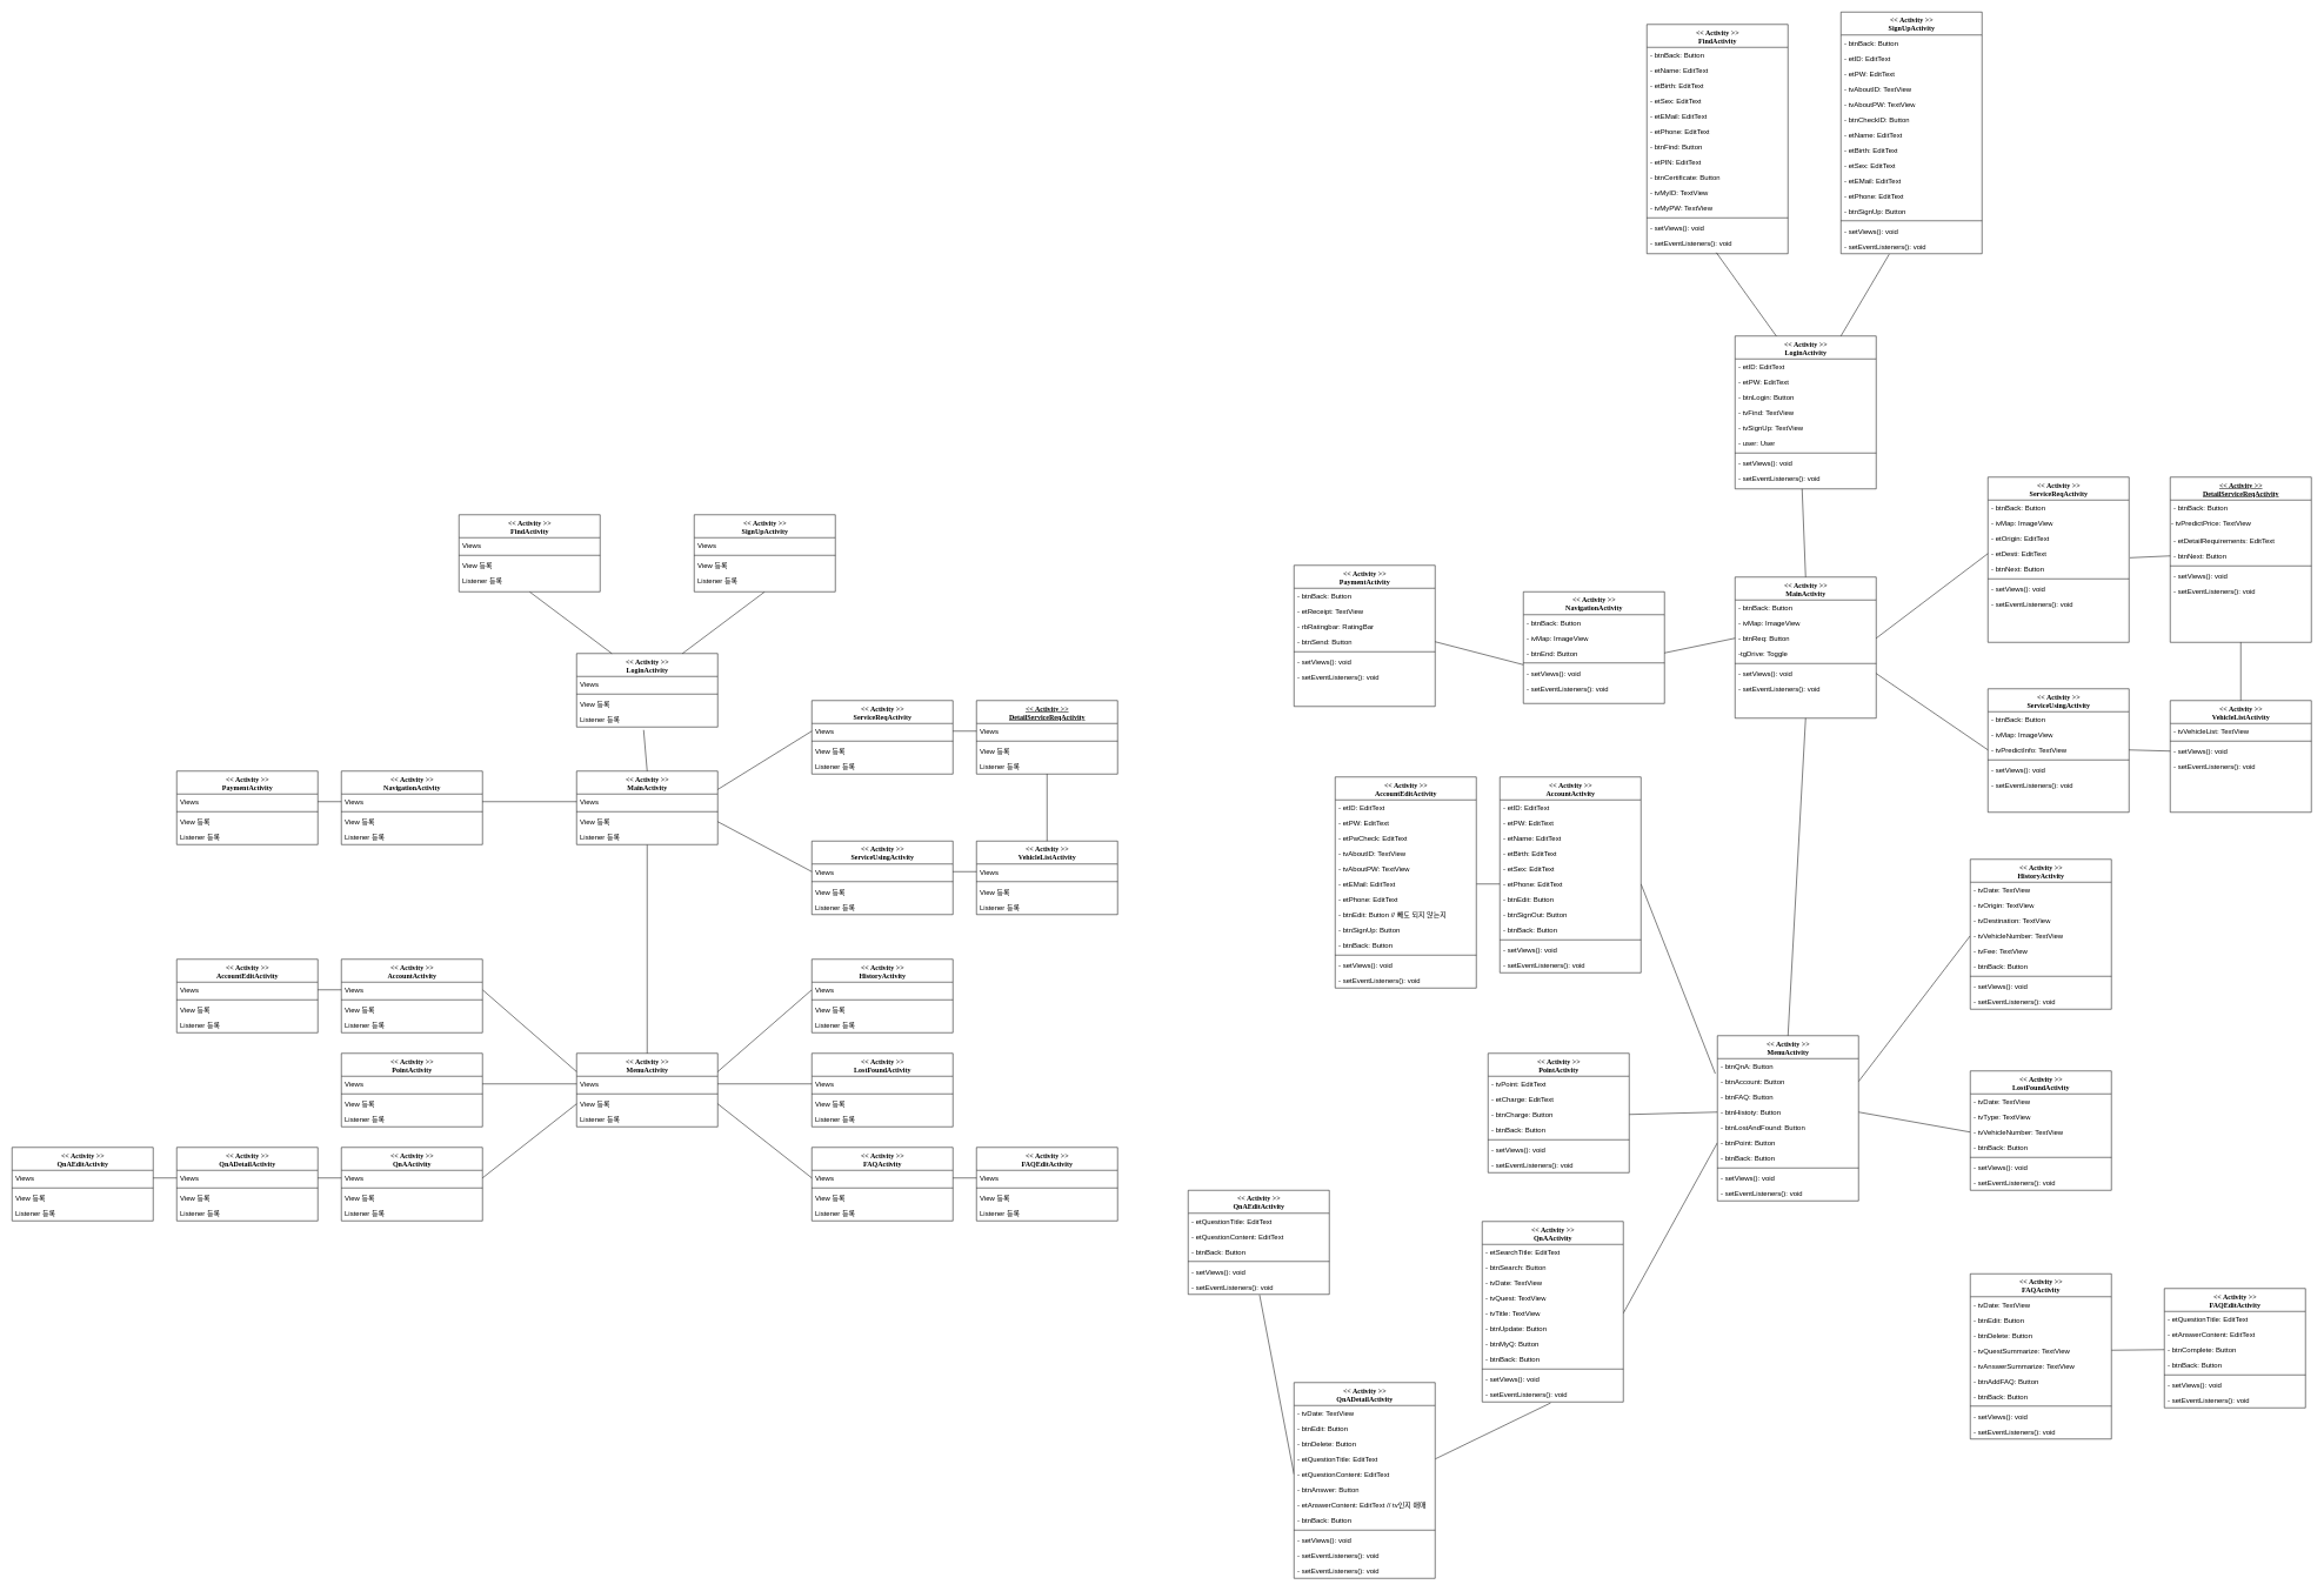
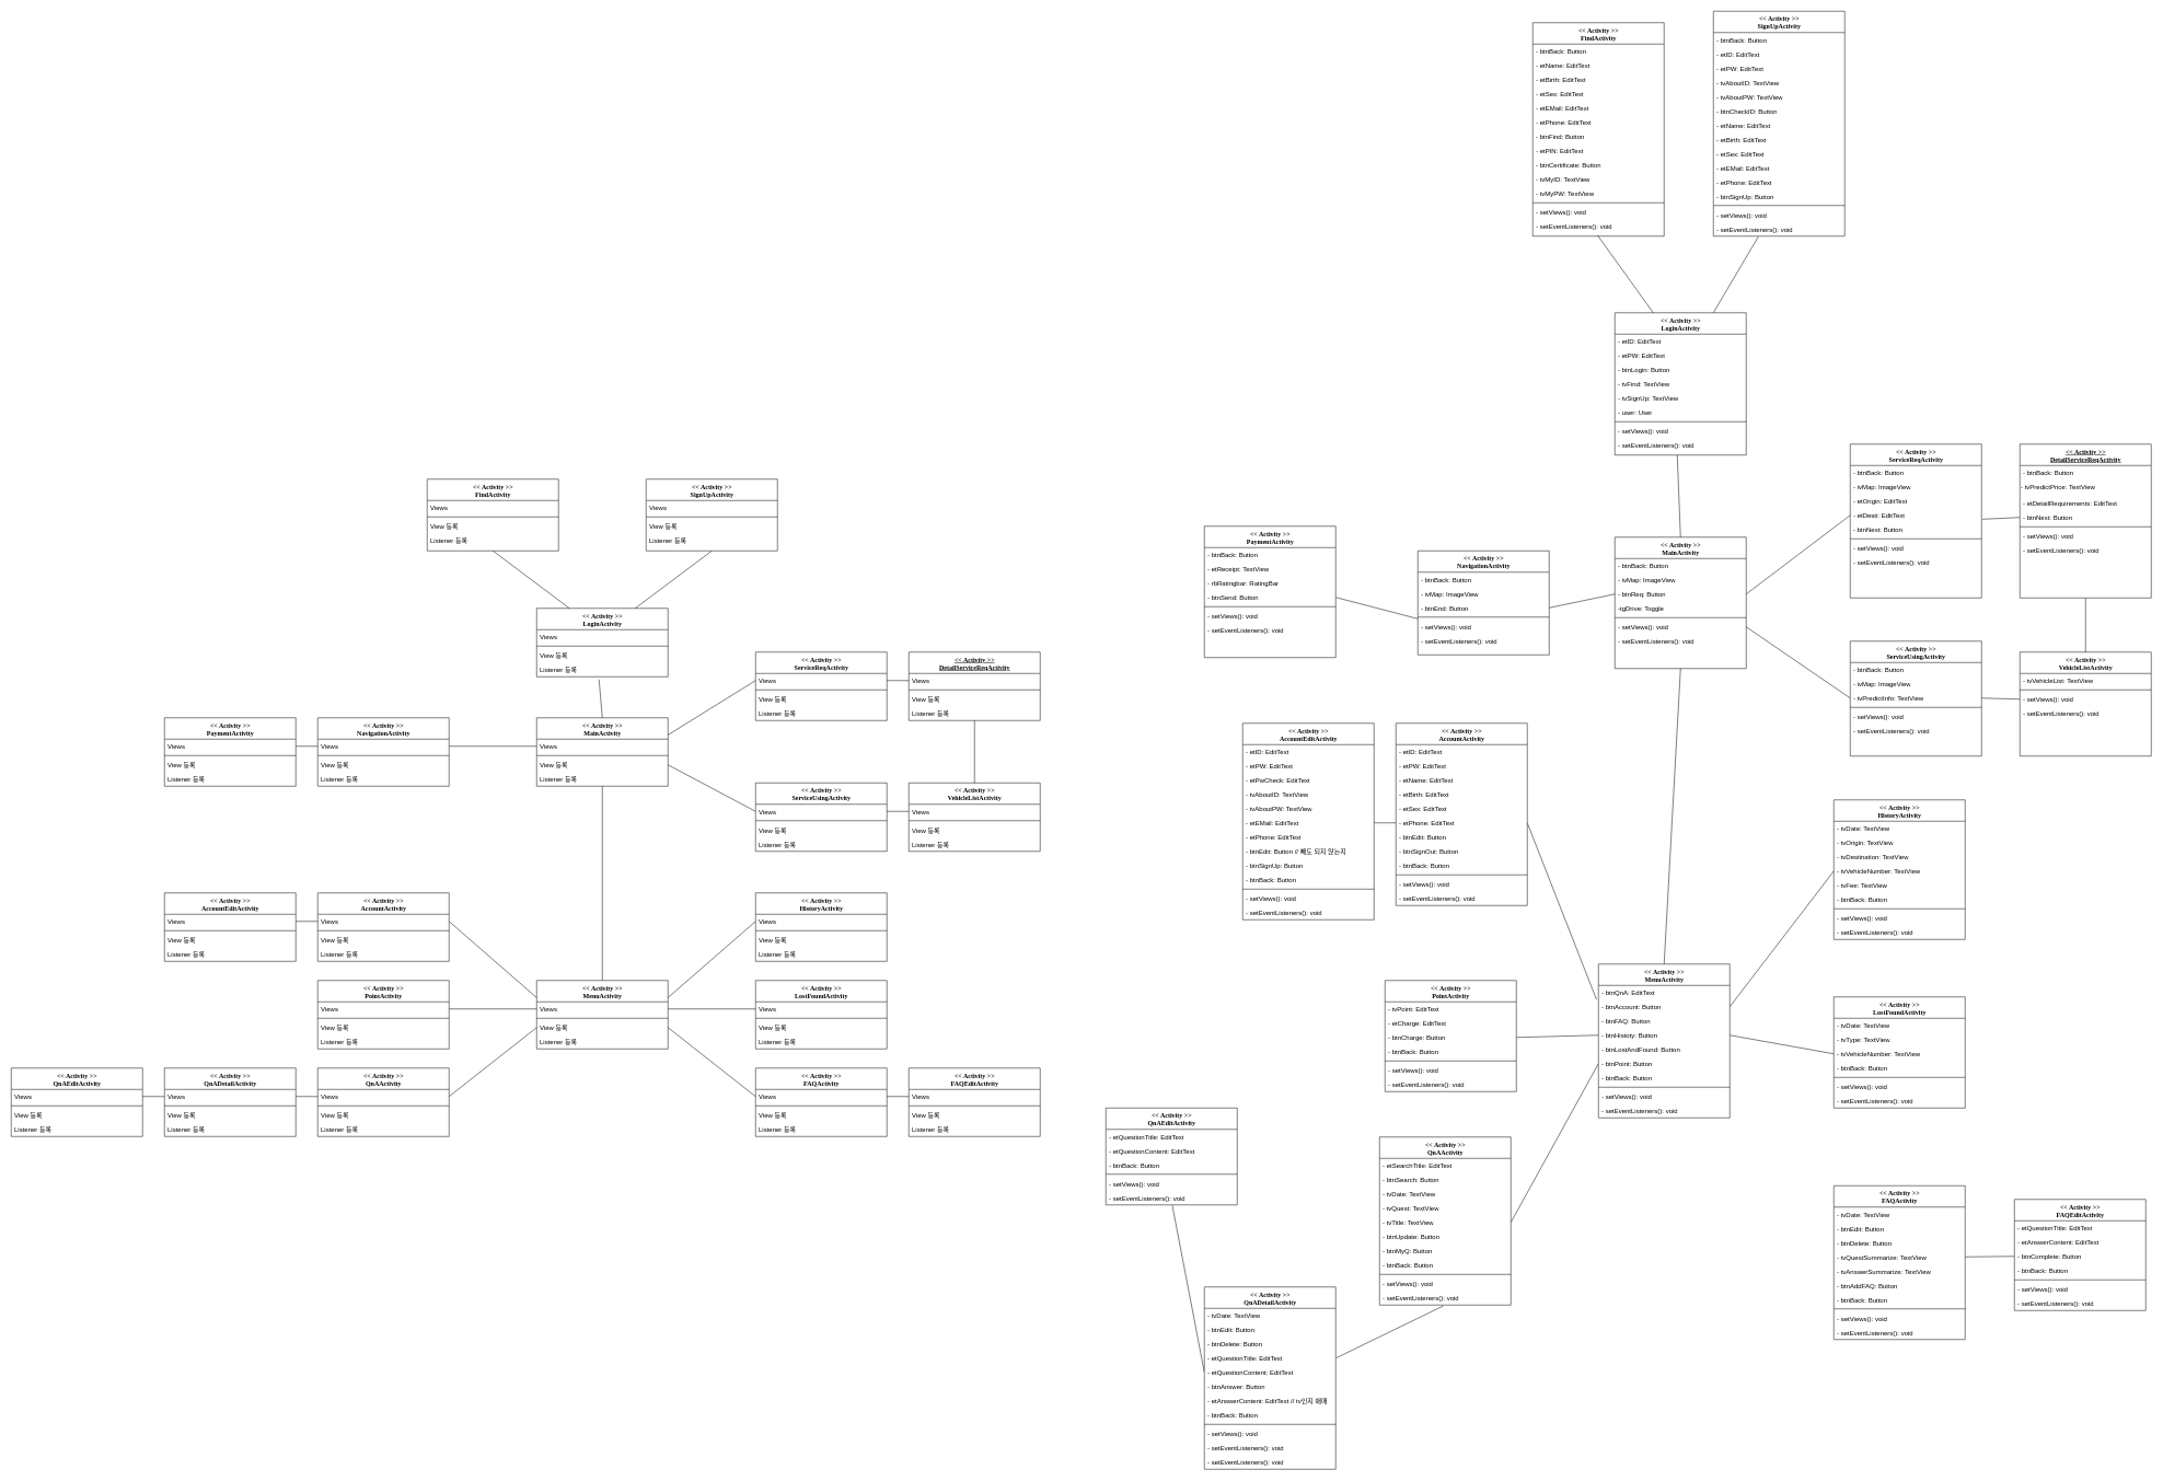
- <mxCell id="116" value="- btnQnA: Button&amp;nbsp;" style="text;html=1;strokeColor=none;fillColor=none;align=left;verticalAlign=top;spacingLeft=4;spacingRight=4;whiteSpace=wrap;overflow=hidden;rotatable=0;points=[[0,0.5],[1,0.5]];portConstraint=eastwest;" parent="115" vertex="1"><mxGeometry y="39" width="240" height="26" as="geometry" /></mxCell>
+ <mxCell id="116" value="- btnQnA: EditText&amp;nbsp;" style="text;html=1;strokeColor=none;fillColor=none;align=left;verticalAlign=top;spacingLeft=4;spacingRight=4;whiteSpace=wrap;overflow=hidden;rotatable=0;points=[[0,0.5],[1,0.5]];portConstraint=eastwest;" parent="115" vertex="1"><mxGeometry y="39" width="240" height="26" as="geometry" /></mxCell>
